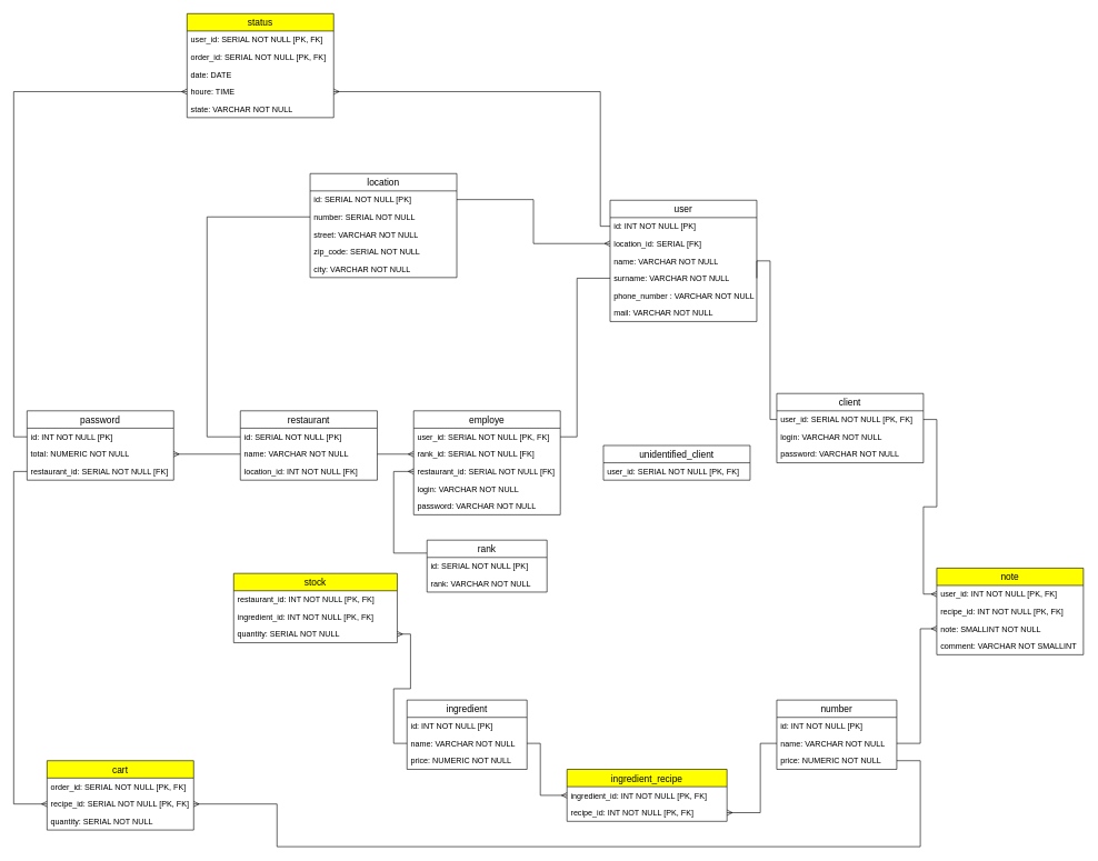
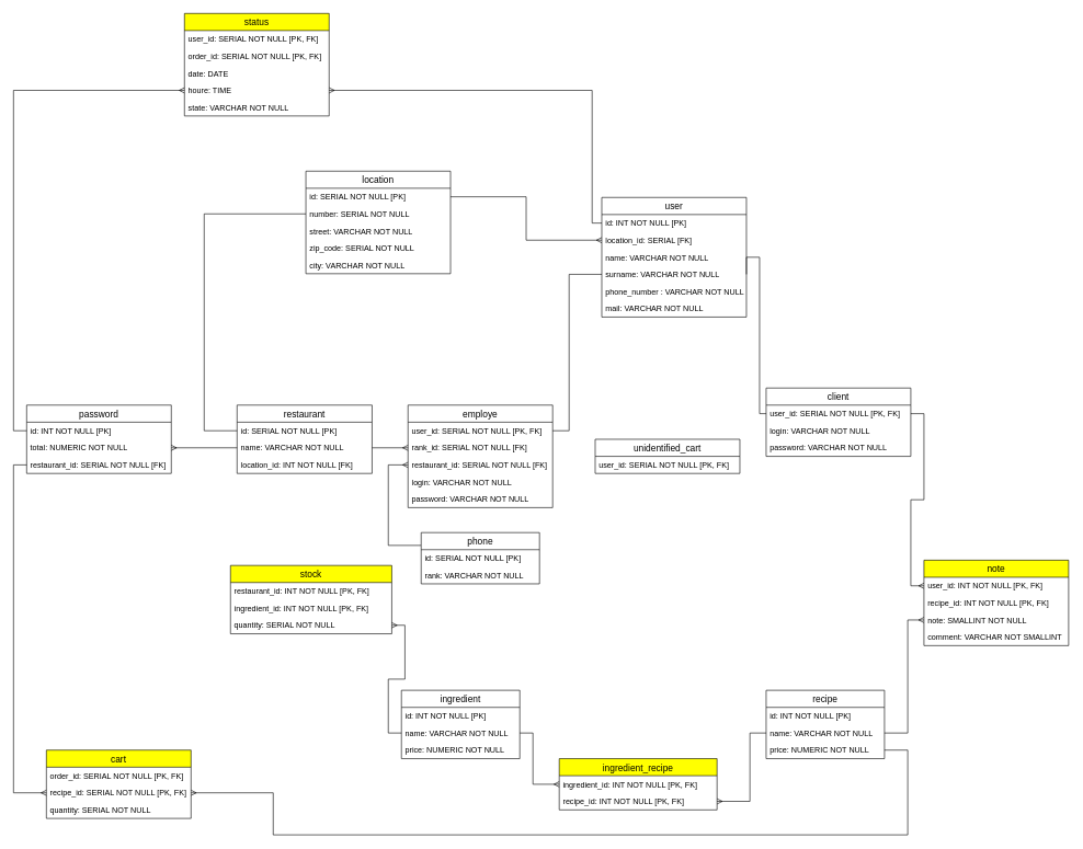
- <mxCell id="27" value="unidentified_client" style="swimlane;fontStyle=0;childLayout=stackLayout;horizontal=1;startSize=26;horizontalStack=0;resizeParent=1;resizeParentMax=0;resizeLast=0;collapsible=1;marginBottom=0;align=center;fontSize=14;labelBackgroundColor=#ffffff;strokeColor=#000000;" parent="1" vertex="1"><mxGeometry x="904.67" y="668" width="220" height="52" as="geometry" /></mxCell>
+ <mxCell id="27" value="unidentified_cart" style="swimlane;fontStyle=0;childLayout=stackLayout;horizontal=1;startSize=26;horizontalStack=0;resizeParent=1;resizeParentMax=0;resizeLast=0;collapsible=1;marginBottom=0;align=center;fontSize=14;labelBackgroundColor=#ffffff;strokeColor=#000000;" parent="1" vertex="1"><mxGeometry x="904.67" y="668" width="220" height="52" as="geometry" /></mxCell>
- <mxCell id="81" value="rank" style="swimlane;fontStyle=0;childLayout=stackLayout;horizontal=1;startSize=26;horizontalStack=0;resizeParent=1;resizeParentMax=0;resizeLast=0;collapsible=1;marginBottom=0;align=center;fontSize=14;labelBackgroundColor=#ffffff;strokeColor=#000000;" parent="1" vertex="1"><mxGeometry x="640" y="810" width="180" height="78" as="geometry" /></mxCell>
+ <mxCell id="81" value="phone" style="swimlane;fontStyle=0;childLayout=stackLayout;horizontal=1;startSize=26;horizontalStack=0;resizeParent=1;resizeParentMax=0;resizeLast=0;collapsible=1;marginBottom=0;align=center;fontSize=14;labelBackgroundColor=#ffffff;strokeColor=#000000;" parent="1" vertex="1"><mxGeometry x="640" y="810" width="180" height="78" as="geometry" /></mxCell>
- <mxCell id="70" value="number" style="swimlane;fontStyle=0;childLayout=stackLayout;horizontal=1;startSize=26;horizontalStack=0;resizeParent=1;resizeParentMax=0;resizeLast=0;collapsible=1;marginBottom=0;align=center;fontSize=14;" parent="1" vertex="1"><mxGeometry x="1164.67" y="1050" width="180" height="104" as="geometry" /></mxCell>
+ <mxCell id="70" value="recipe" style="swimlane;fontStyle=0;childLayout=stackLayout;horizontal=1;startSize=26;horizontalStack=0;resizeParent=1;resizeParentMax=0;resizeLast=0;collapsible=1;marginBottom=0;align=center;fontSize=14;" parent="1" vertex="1"><mxGeometry x="1164.67" y="1050" width="180" height="104" as="geometry" /></mxCell>
